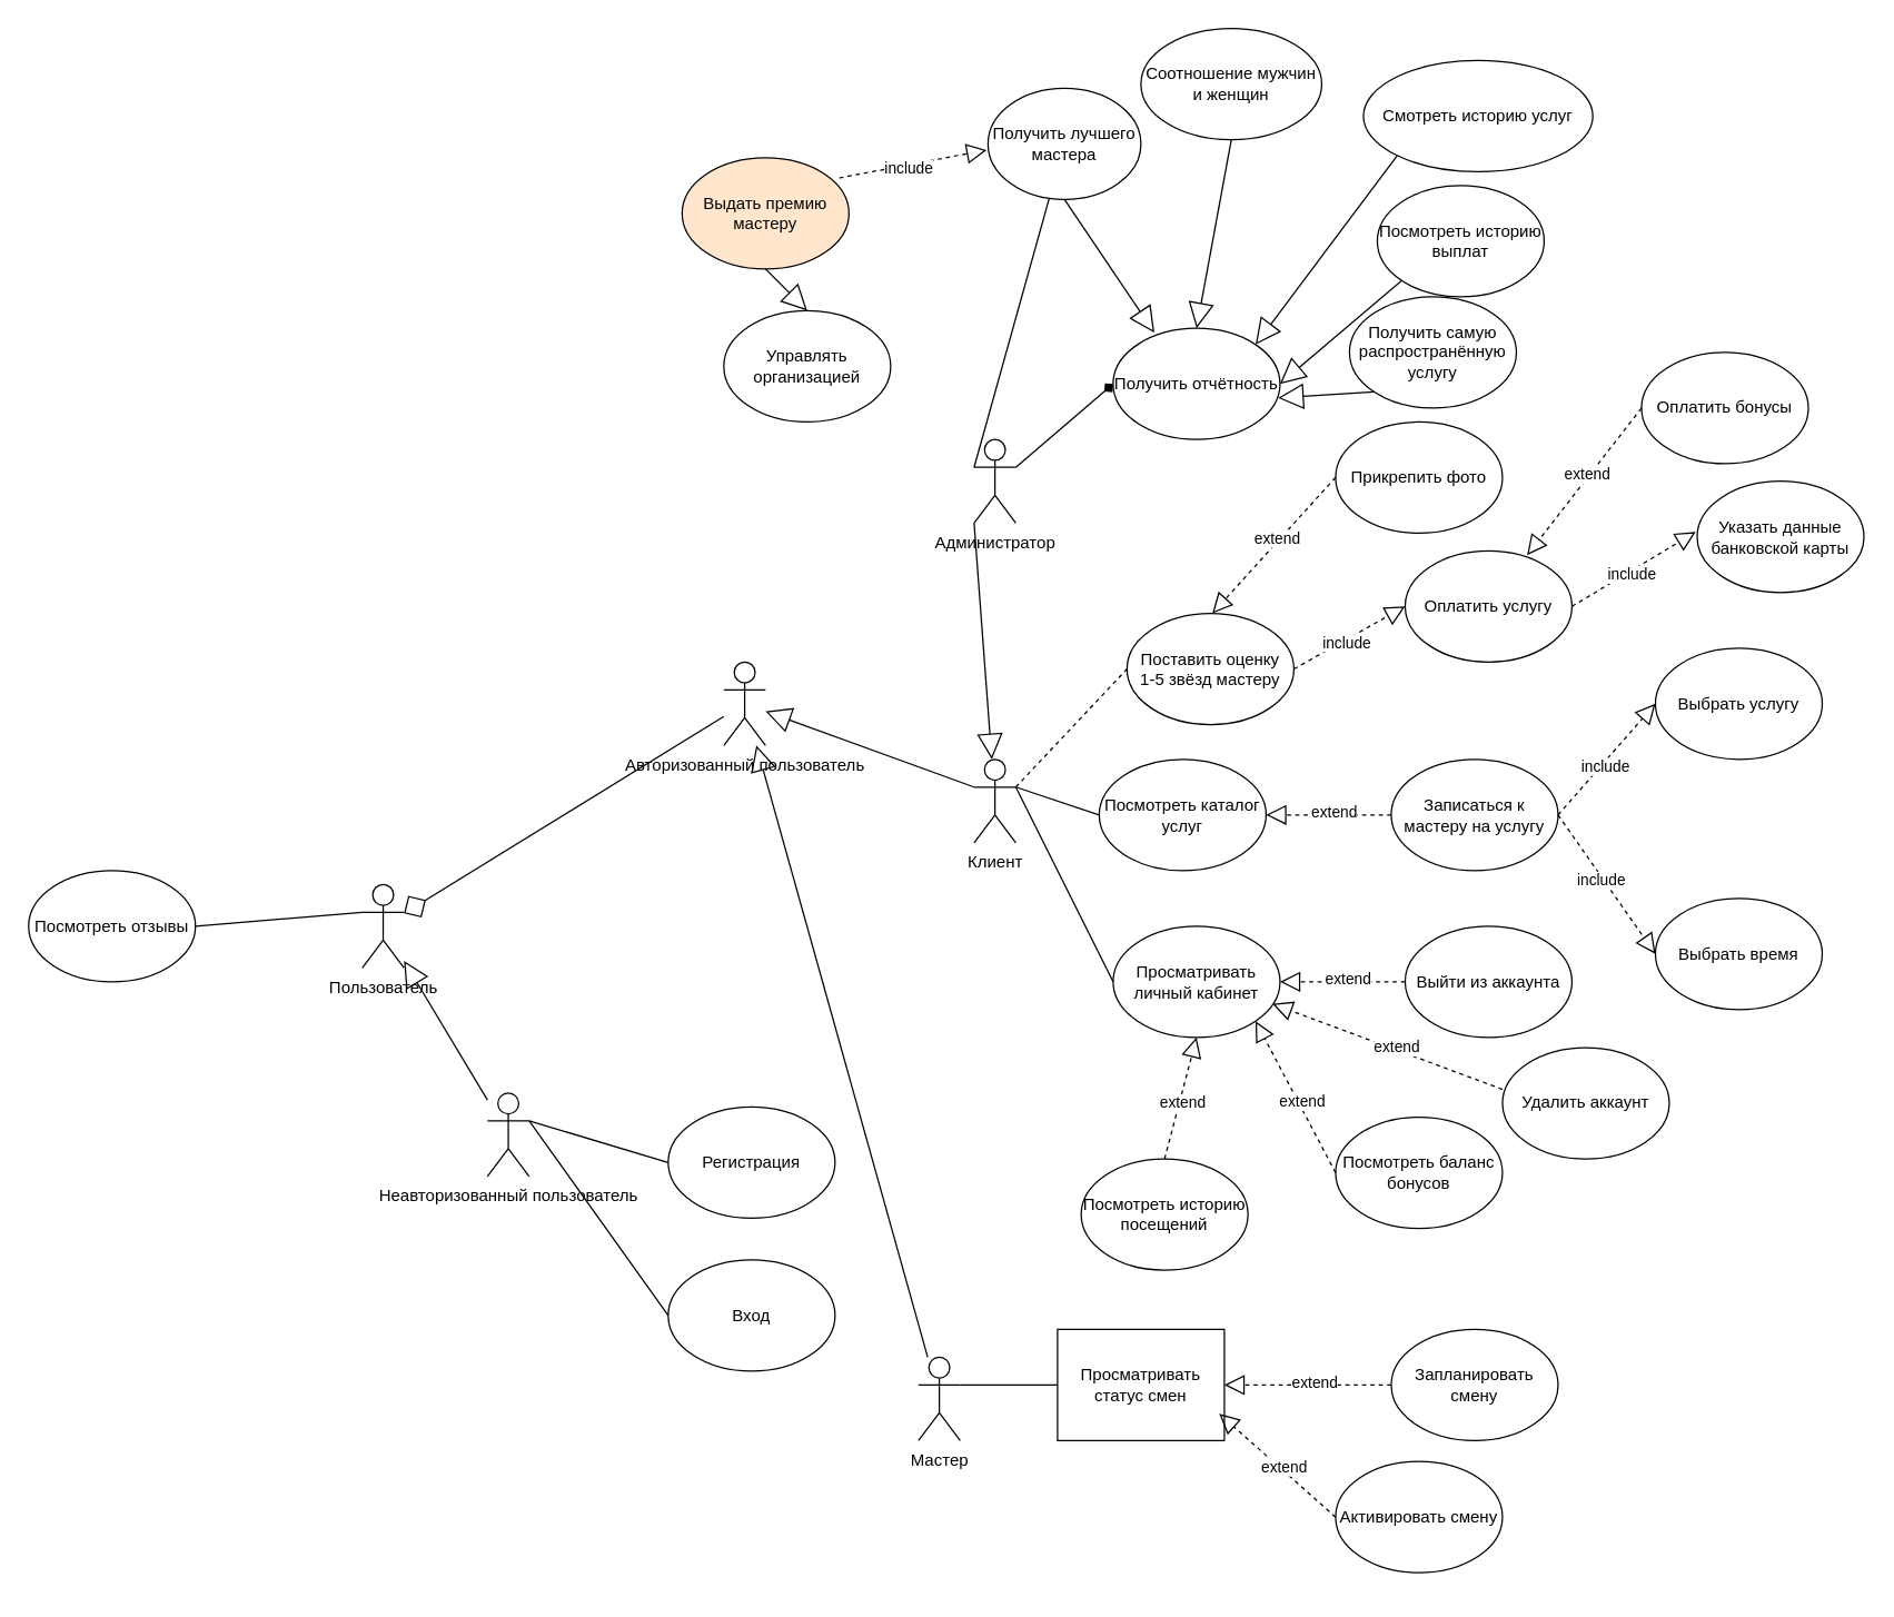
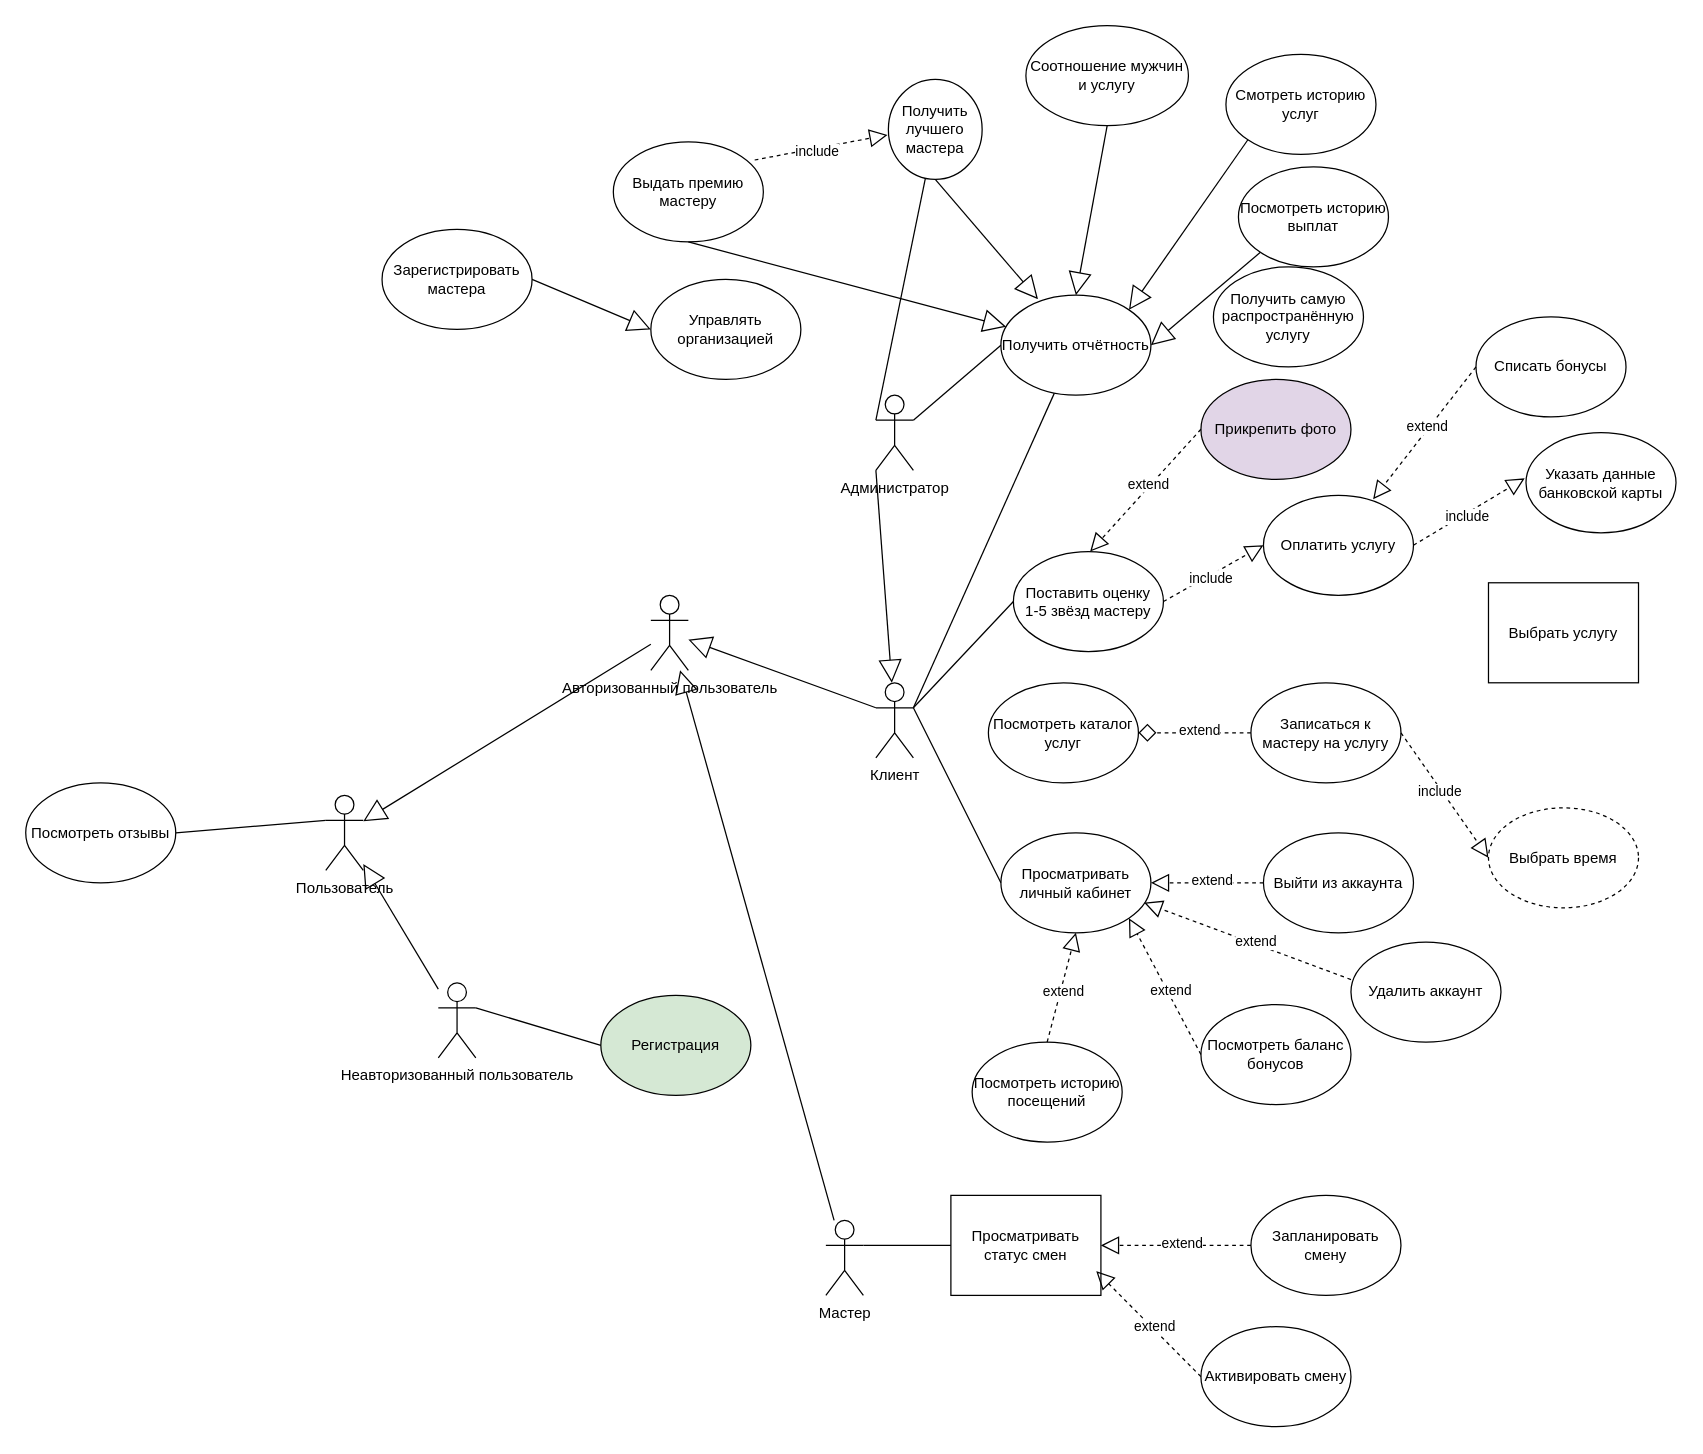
- <mxCell id="70" value="Соотношение мужчин и женщин" style="ellipse;whiteSpace=wrap;html=1;" vertex="1" parent="1"><mxGeometry x="820" y="20" width="130" height="80" as="geometry" /></mxCell>
+ <mxCell id="70" value="Соотношение мужчин и услугу" style="ellipse;whiteSpace=wrap;html=1;" vertex="1" parent="1"><mxGeometry x="820" y="20" width="130" height="80" as="geometry" /></mxCell>
- <mxCell id="67" value="Смотреть историю услуг" style="ellipse;whiteSpace=wrap;html=1;" vertex="1" parent="1"><mxGeometry x="980" y="43" width="165" height="80" as="geometry" /></mxCell>
+ <mxCell id="67" value="Смотреть историю услуг" style="ellipse;whiteSpace=wrap;html=1;" vertex="1" parent="1"><mxGeometry x="980" y="43" width="120" height="80" as="geometry" /></mxCell>
- <mxCell id="71" value="Получить лучшего мастера" style="ellipse;whiteSpace=wrap;html=1;" vertex="1" parent="1"><mxGeometry x="710" y="63" width="110" height="80" as="geometry" /></mxCell>
+ <mxCell id="71" value="Получить лучшего мастера" style="ellipse;whiteSpace=wrap;html=1;" vertex="1" parent="1"><mxGeometry x="710" y="63" width="75" height="80" as="geometry" /></mxCell>
- <mxCell id="72" value="Выдать премию мастеру" style="ellipse;whiteSpace=wrap;html=1;fillColor=#ffe6cc;" vertex="1" parent="1"><mxGeometry x="490" y="113" width="120" height="80" as="geometry" /></mxCell>
+ <mxCell id="72" value="Выдать премию мастеру" style="ellipse;whiteSpace=wrap;html=1;" vertex="1" parent="1"><mxGeometry x="490" y="113" width="120" height="80" as="geometry" /></mxCell>
- <mxCell id="80" value="" style="endArrow=block;endSize=16;endFill=0;html=1;rounded=0;entryX=0.5;entryY=0;entryDx=0;entryDy=0;exitX=0.5;exitY=1;exitDx=0;exitDy=0;" edge="1" parent="1" source="72" target="65"><mxGeometry width="160" relative="1" as="geometry"><mxPoint x="730" y="389" as="sourcePoint" /><mxPoint x="580" y="526" as="targetPoint" /></mxGeometry></mxCell>
+ <mxCell id="80" value="" style="endArrow=block;endSize=16;endFill=0;html=1;rounded=0;exitX=0.5;exitY=1;exitDx=0;exitDy=0;" edge="1" parent="1" source="72" target="63"><mxGeometry width="160" relative="1" as="geometry"><mxPoint x="730" y="389" as="sourcePoint" /><mxPoint x="580" y="526" as="targetPoint" /></mxGeometry></mxCell>
+ <mxCell id="75" value="Зарегистрировать мастера" style="ellipse;whiteSpace=wrap;html=1;" vertex="1" parent="1"><mxGeometry x="305" y="183" width="120" height="80" as="geometry" /></mxCell>
+ <mxCell id="79" value="" style="endArrow=block;endSize=16;endFill=0;html=1;rounded=0;entryX=0;entryY=0.5;entryDx=0;entryDy=0;exitX=1;exitY=0.5;exitDx=0;exitDy=0;" edge="1" parent="1" source="75" target="65"><mxGeometry width="160" relative="1" as="geometry"><mxPoint x="540" y="293" as="sourcePoint" /><mxPoint x="390" y="430" as="targetPoint" /></mxGeometry></mxCell>
- <mxCell id="64" value="" style="endArrow=diamond;html=1;rounded=0;exitX=1;exitY=0.333;exitDx=0;exitDy=0;exitPerimeter=0;entryX=0;entryY=0.5;entryDx=0;entryDy=0;" edge="1" target="63" parent="1" source="13"><mxGeometry width="50" height="50" relative="1" as="geometry"><mxPoint x="710" y="365.64" as="sourcePoint" /><mxPoint x="820" y="278" as="targetPoint" /></mxGeometry></mxCell>
+ <mxCell id="64" value="" style="endArrow=none;html=1;rounded=0;exitX=1;exitY=0.333;exitDx=0;exitDy=0;exitPerimeter=0;entryX=0;entryY=0.5;entryDx=0;entryDy=0;" edge="1" target="63" parent="1" source="13"><mxGeometry width="50" height="50" relative="1" as="geometry"><mxPoint x="710" y="365.64" as="sourcePoint" /><mxPoint x="820" y="278" as="targetPoint" /></mxGeometry></mxCell>
- <mxCell id="85" value="" style="endArrow=block;endSize=16;endFill=0;html=1;rounded=0;exitX=0;exitY=1;exitDx=0;exitDy=0;entryX=0.988;entryY=0.626;entryDx=0;entryDy=0;entryPerimeter=0;" edge="1" parent="1" source="69" target="63"><mxGeometry width="160" relative="1" as="geometry"><mxPoint x="925" y="140" as="sourcePoint" /><mxPoint x="920" y="293" as="targetPoint" /></mxGeometry></mxCell>
- <mxCell id="60" value="Оплатить бонусы" style="ellipse;whiteSpace=wrap;html=1;" vertex="1" parent="1"><mxGeometry x="1180" y="253" width="120" height="80" as="geometry" /></mxCell>
+ <mxCell id="60" value="Списать бонусы" style="ellipse;whiteSpace=wrap;html=1;" vertex="1" parent="1"><mxGeometry x="1180" y="253" width="120" height="80" as="geometry" /></mxCell>
- <mxCell id="55" value="Прикрепить фото" style="ellipse;whiteSpace=wrap;html=1;" vertex="1" parent="1"><mxGeometry x="960" y="303" width="120" height="80" as="geometry" /></mxCell>
+ <mxCell id="55" value="Прикрепить фото" style="ellipse;whiteSpace=wrap;html=1;fillColor=#e1d5e7;" vertex="1" parent="1"><mxGeometry x="960" y="303" width="120" height="80" as="geometry" /></mxCell>
- <mxCell id="26" value="Выбрать услугу" style="ellipse;whiteSpace=wrap;html=1;" vertex="1" parent="1"><mxGeometry x="1190" y="465.64" width="120" height="80" as="geometry" /></mxCell>
+ <mxCell id="26" value="Выбрать услугу" style="whiteSpace=wrap;html=1;rounded=0;" vertex="1" parent="1"><mxGeometry x="1190" y="465.64" width="120" height="80" as="geometry" /></mxCell>
- <mxCell id="28" value="" style="endArrow=none;html=1;rounded=0;exitX=1;exitY=0.333;exitDx=0;exitDy=0;exitPerimeter=0;entryX=0;entryY=0.5;entryDx=0;entryDy=0;dashed=1;" edge="1" parent="1" source="12" target="29"><mxGeometry width="50" height="50" relative="1" as="geometry"><mxPoint x="740" y="575.64" as="sourcePoint" /><mxPoint x="810" y="505.64" as="targetPoint" /></mxGeometry></mxCell>
+ <mxCell id="28" value="" style="endArrow=none;html=1;rounded=0;exitX=1;exitY=0.333;exitDx=0;exitDy=0;exitPerimeter=0;entryX=0;entryY=0.5;entryDx=0;entryDy=0;" edge="1" parent="1" source="12" target="29"><mxGeometry width="50" height="50" relative="1" as="geometry"><mxPoint x="740" y="575.64" as="sourcePoint" /><mxPoint x="810" y="505.64" as="targetPoint" /></mxGeometry></mxCell>
- <mxCell id="22" value="" style="endArrow=block;dashed=1;endFill=0;endSize=12;html=1;rounded=0;exitX=1;exitY=0.5;exitDx=0;exitDy=0;entryX=0;entryY=0.5;entryDx=0;entryDy=0;" edge="1" parent="1" source="21" target="26"><mxGeometry width="160" relative="1" as="geometry"><mxPoint x="1250" y="525.64" as="sourcePoint" /><mxPoint x="1250" y="495.64" as="targetPoint" /></mxGeometry></mxCell>
- <mxCell id="23" value="include" style="edgeLabel;html=1;align=center;verticalAlign=middle;resizable=0;points=[];" vertex="1" connectable="0" parent="22"><mxGeometry x="-0.075" y="-2" relative="1" as="geometry"><mxPoint as="offset" /></mxGeometry></mxCell>
- <mxCell id="18" value="" style="endArrow=none;html=1;rounded=0;exitX=1;exitY=0.333;exitDx=0;exitDy=0;exitPerimeter=0;entryX=0;entryY=0.5;entryDx=0;entryDy=0;" edge="1" parent="1" source="12" target="17"><mxGeometry width="50" height="50" relative="1" as="geometry"><mxPoint x="770" y="635.64" as="sourcePoint" /><mxPoint x="820" y="585.64" as="targetPoint" /></mxGeometry></mxCell>
+ <mxCell id="18" value="" style="endArrow=none;html=1;rounded=0;exitX=1;exitY=0.333;exitDx=0;exitDy=0;exitPerimeter=0;" edge="1" parent="1" source="12" target="63"><mxGeometry width="50" height="50" relative="1" as="geometry"><mxPoint x="770" y="635.64" as="sourcePoint" /><mxPoint x="820" y="585.64" as="targetPoint" /></mxGeometry></mxCell>
- <mxCell id="19" value="" style="endArrow=block;dashed=1;endFill=0;endSize=12;html=1;rounded=0;entryX=1;entryY=0.5;entryDx=0;entryDy=0;exitX=0;exitY=0.5;exitDx=0;exitDy=0;" edge="1" parent="1" source="21" target="17"><mxGeometry width="160" relative="1" as="geometry"><mxPoint x="960" y="475.64" as="sourcePoint" /><mxPoint x="1060" y="515.64" as="targetPoint" /></mxGeometry></mxCell>
+ <mxCell id="19" value="" style="endArrow=diamond;dashed=1;endFill=0;endSize=12;html=1;rounded=0;entryX=1;entryY=0.5;entryDx=0;entryDy=0;exitX=0;exitY=0.5;exitDx=0;exitDy=0;" edge="1" parent="1" source="21" target="17"><mxGeometry width="160" relative="1" as="geometry"><mxPoint x="960" y="475.64" as="sourcePoint" /><mxPoint x="1060" y="515.64" as="targetPoint" /></mxGeometry></mxCell>
- <mxCell id="9" value="" style="endArrow=diamond;endSize=16;endFill=0;html=1;rounded=0;" edge="1" parent="1" source="7" target="8"><mxGeometry width="160" relative="1" as="geometry"><mxPoint x="330" y="655.64" as="sourcePoint" /><mxPoint x="460" y="445.64" as="targetPoint" /></mxGeometry></mxCell>
+ <mxCell id="9" value="" style="endArrow=block;endSize=16;endFill=0;html=1;rounded=0;" edge="1" parent="1" source="7" target="8"><mxGeometry width="160" relative="1" as="geometry"><mxPoint x="330" y="655.64" as="sourcePoint" /><mxPoint x="460" y="445.64" as="targetPoint" /></mxGeometry></mxCell>
- <mxCell id="27" value="Выбрать время" style="ellipse;whiteSpace=wrap;html=1;" vertex="1" parent="1"><mxGeometry x="1190" y="645.64" width="120" height="80" as="geometry" /></mxCell>
+ <mxCell id="27" value="Выбрать время" style="ellipse;whiteSpace=wrap;html=1;dashed=1;" vertex="1" parent="1"><mxGeometry x="1190" y="645.64" width="120" height="80" as="geometry" /></mxCell>
- <mxCell id="3" value="Регистрация" style="ellipse;whiteSpace=wrap;html=1;" vertex="1" parent="1"><mxGeometry x="480" y="795.64" width="120" height="80" as="geometry" /></mxCell>
+ <mxCell id="3" value="Регистрация" style="ellipse;whiteSpace=wrap;html=1;fillColor=#d5e8d4;" vertex="1" parent="1"><mxGeometry x="480" y="795.64" width="120" height="80" as="geometry" /></mxCell>
- <mxCell id="6" value="" style="endArrow=none;html=1;rounded=0;entryX=0;entryY=0.5;entryDx=0;entryDy=0;exitX=1;exitY=0.333;exitDx=0;exitDy=0;exitPerimeter=0;" edge="1" parent="1" source="2" target="5"><mxGeometry width="50" height="50" relative="1" as="geometry"><mxPoint x="510" y="845.64" as="sourcePoint" /><mxPoint x="560" y="795.64" as="targetPoint" /></mxGeometry></mxCell>
- <mxCell id="5" value="Вход" style="ellipse;whiteSpace=wrap;html=1;" vertex="1" parent="1"><mxGeometry x="480" y="905.64" width="120" height="80" as="geometry" /></mxCell>
- <mxCell id="38" value="Активировать смену" style="ellipse;whiteSpace=wrap;html=1;" vertex="1" parent="1"><mxGeometry x="960" y="1050.64" width="120" height="80" as="geometry" /></mxCell>
+ <mxCell id="38" value="Активировать смену" style="ellipse;whiteSpace=wrap;html=1;" vertex="1" parent="1"><mxGeometry x="960" y="1060.64" width="120" height="80" as="geometry" /></mxCell>
